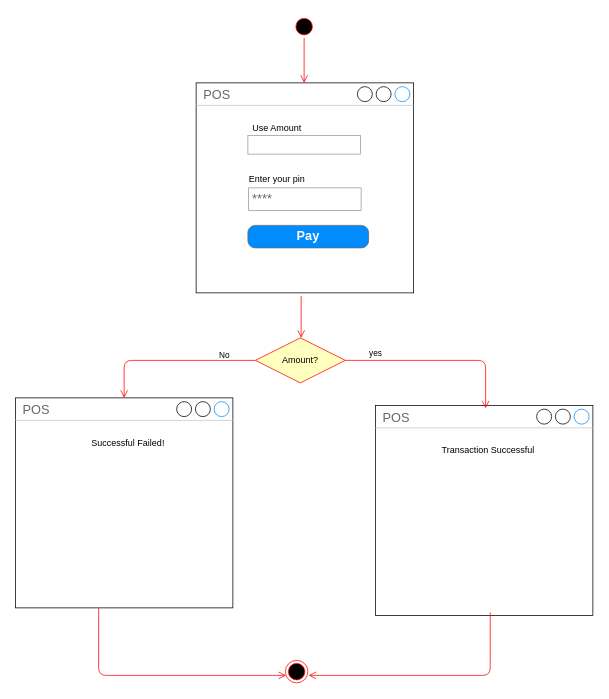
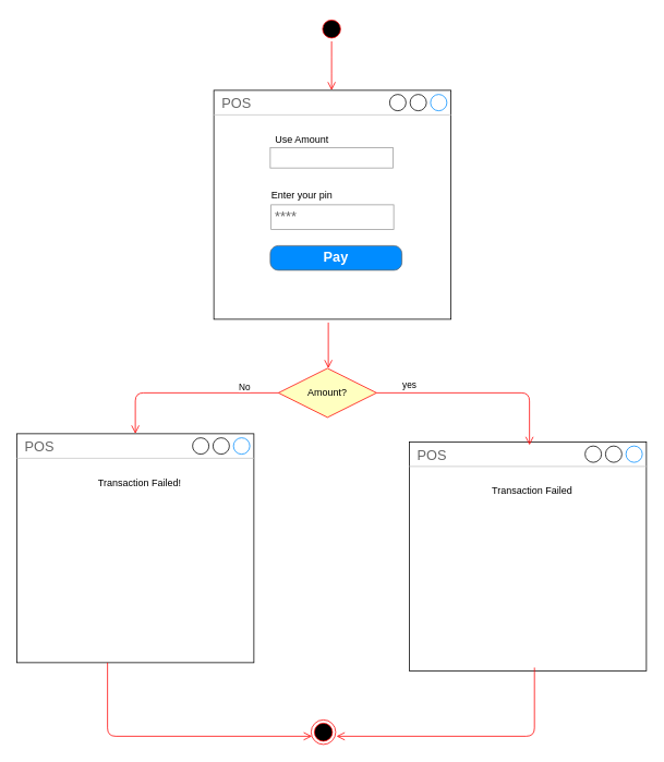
- <mxCell id="15" value="Successful Failed!" style="text;html=1;strokeColor=none;fillColor=none;align=center;verticalAlign=middle;whiteSpace=wrap;rounded=0;" vertex="1" parent="1"><mxGeometry x="90" y="580" width="161" height="20" as="geometry" /></mxCell>
+ <mxCell id="15" value="Transaction Failed!" style="text;html=1;strokeColor=none;fillColor=none;align=center;verticalAlign=middle;whiteSpace=wrap;rounded=0;" vertex="1" parent="1"><mxGeometry x="90" y="580" width="161" height="20" as="geometry" /></mxCell>
- <mxCell id="12" value="Transaction Successful" style="text;html=1;strokeColor=none;fillColor=none;align=center;verticalAlign=middle;whiteSpace=wrap;rounded=0;" vertex="1" parent="1"><mxGeometry x="570" y="590" width="161" height="20" as="geometry" /></mxCell>
+ <mxCell id="12" value="Transaction Failed" style="text;html=1;strokeColor=none;fillColor=none;align=center;verticalAlign=middle;whiteSpace=wrap;rounded=0;" vertex="1" parent="1"><mxGeometry x="570" y="590" width="161" height="20" as="geometry" /></mxCell>
